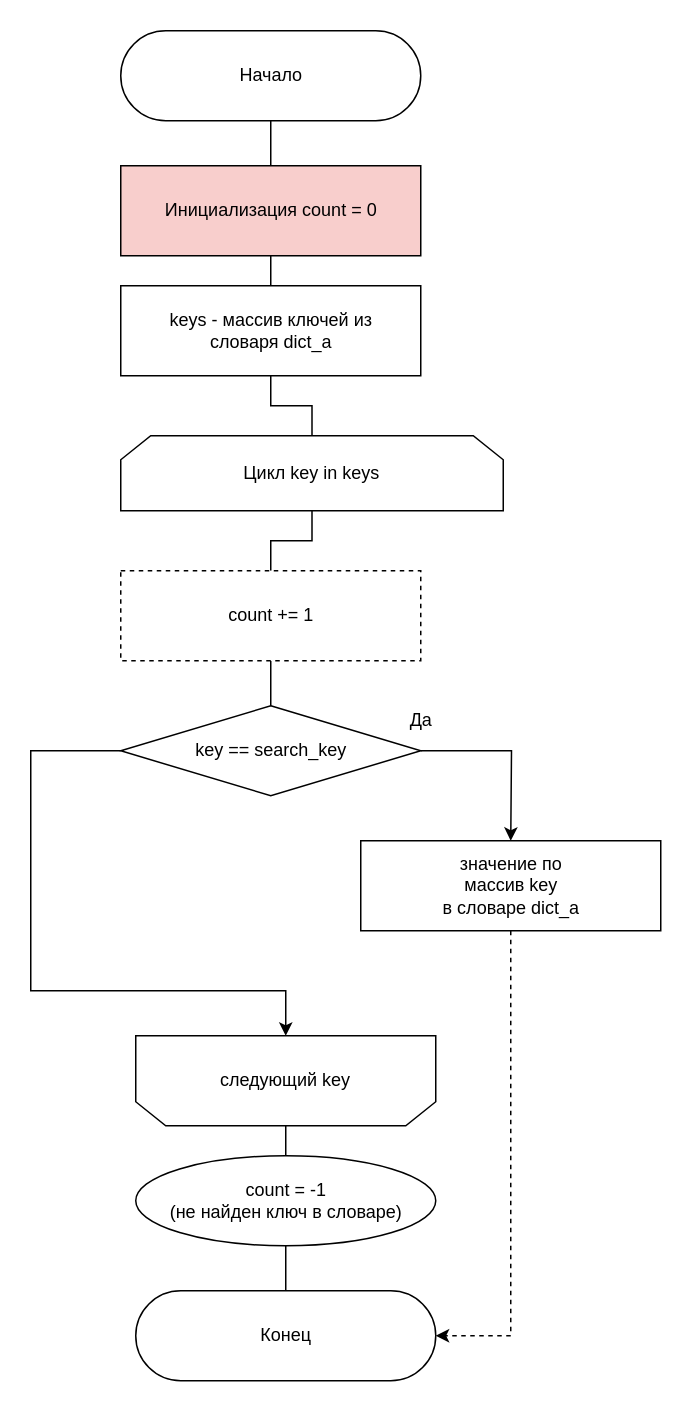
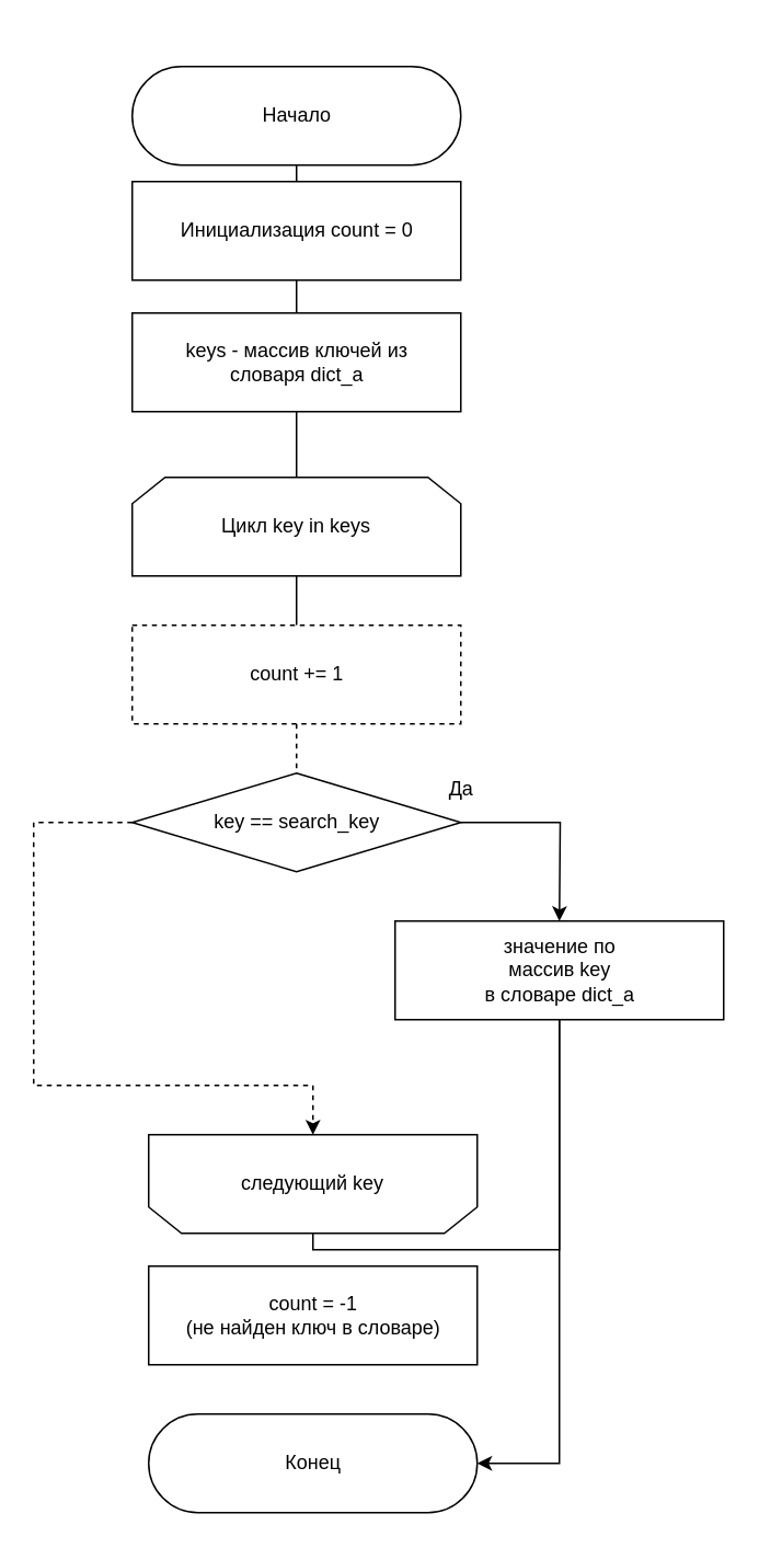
- <mxCell id="3" value="Начало" style="html=1;dashed=0;whitespace=wrap;shape=mxgraph.dfd.start" parent="1" vertex="1"><mxGeometry x="80" y="20" width="200" height="60" as="geometry" /></mxCell>
+ <mxCell id="3" value="Начало" style="html=1;dashed=0;whitespace=wrap;shape=mxgraph.dfd.start" parent="1" vertex="1"><mxGeometry x="80" y="40" width="200" height="60" as="geometry" /></mxCell>
- <mxCell id="5" value="Инициализация&amp;nbsp;count = 0" style="html=1;dashed=0;whitespace=wrap;fillColor=#f8cecc;" parent="1" vertex="1"><mxGeometry x="80" y="110" width="200" height="60" as="geometry" /></mxCell>
+ <mxCell id="5" value="Инициализация&amp;nbsp;count = 0" style="html=1;dashed=0;whitespace=wrap;" parent="1" vertex="1"><mxGeometry x="80" y="110" width="200" height="60" as="geometry" /></mxCell>
- <mxCell id="7" value="Цикл key in keys" style="shape=loopLimit;whiteSpace=wrap;html=1;direction=east" parent="1" vertex="1"><mxGeometry x="80" y="290" width="255" height="50" as="geometry" /></mxCell>
+ <mxCell id="7" value="Цикл key in keys" style="shape=loopLimit;whiteSpace=wrap;html=1;direction=east" parent="1" vertex="1"><mxGeometry x="80" y="290" width="200" height="60" as="geometry" /></mxCell>
- <mxCell id="21" style="edgeStyle=orthogonalEdgeStyle;rounded=0;html=1;exitX=0.5;exitY=1;exitDx=0;exitDy=0;entryX=0.5;entryY=0;entryDx=0;entryDy=0;endArrow=none;endFill=0;" parent="1" source="22" target="9" edge="1"><mxGeometry relative="1" as="geometry" /></mxCell>
+ <mxCell id="21" style="edgeStyle=orthogonalEdgeStyle;rounded=0;html=1;exitX=0.5;exitY=1;exitDx=0;exitDy=0;entryX=0.5;entryY=0;entryDx=0;entryDy=0;endArrow=none;endFill=0;dashed=1;" parent="1" source="22" target="9" edge="1"><mxGeometry relative="1" as="geometry" /></mxCell>
- <mxCell id="13" style="edgeStyle=orthogonalEdgeStyle;rounded=0;html=1;exitX=0;exitY=0.5;exitDx=0;exitDy=0;endArrow=classic;endFill=1;entryX=0.5;entryY=1;entryDx=0;entryDy=0;" parent="1" source="9" target="15" edge="1"><mxGeometry relative="1" as="geometry"><mxPoint x="180" y="740" as="targetPoint" /><Array as="points"><mxPoint x="20" y="500" /><mxPoint x="20" y="660" /><mxPoint x="190" y="660" /></Array><mxPoint x="20" y="620" as="sourcePoint" /></mxGeometry></mxCell>
+ <mxCell id="13" style="edgeStyle=orthogonalEdgeStyle;rounded=0;html=1;exitX=0;exitY=0.5;exitDx=0;exitDy=0;endArrow=classic;endFill=1;entryX=0.5;entryY=1;entryDx=0;entryDy=0;dashed=1;" parent="1" source="9" target="15" edge="1"><mxGeometry relative="1" as="geometry"><mxPoint x="180" y="740" as="targetPoint" /><Array as="points"><mxPoint x="20" y="500" /><mxPoint x="20" y="660" /><mxPoint x="190" y="660" /></Array><mxPoint x="20" y="620" as="sourcePoint" /></mxGeometry></mxCell>
- <mxCell id="14" style="edgeStyle=orthogonalEdgeStyle;rounded=0;html=1;exitX=0.5;exitY=0;exitDx=0;exitDy=0;entryX=0.5;entryY=0;entryDx=0;entryDy=0;endArrow=none;endFill=0;" parent="1" source="15" target="18" edge="1"><mxGeometry relative="1" as="geometry"><mxPoint x="190" y="780" as="targetPoint" /></mxGeometry></mxCell>
+ <mxCell id="14" style="edgeStyle=orthogonalEdgeStyle;rounded=0;html=1;exitX=0.5;exitY=0;exitDx=0;exitDy=0;endArrow=none;endFill=0;" parent="1" source="15" target="12" edge="1"><mxGeometry relative="1" as="geometry"><mxPoint x="190" y="780" as="targetPoint" /></mxGeometry></mxCell>
- <mxCell id="18" value="count = -1&lt;br&gt;(не найден ключ в словаре)" style="ellipse;html=1;dashed=0;whitespace=wrap;" parent="1" vertex="1"><mxGeometry x="90" y="770" width="200" height="60" as="geometry" /></mxCell>
+ <mxCell id="18" value="count = -1&lt;br&gt;(не найден ключ в словаре)" style="html=1;dashed=0;whitespace=wrap;" parent="1" vertex="1"><mxGeometry x="90" y="770" width="200" height="60" as="geometry" /></mxCell>
- <mxCell id="17" style="edgeStyle=orthogonalEdgeStyle;rounded=0;html=1;exitX=0.5;exitY=1;exitDx=0;exitDy=0;entryX=0.5;entryY=0.5;entryDx=0;entryDy=-30;entryPerimeter=0;endArrow=none;endFill=0;" parent="1" source="18" target="16" edge="1"><mxGeometry relative="1" as="geometry" /></mxCell>
- <mxCell id="11" style="edgeStyle=orthogonalEdgeStyle;rounded=0;html=1;exitX=0.5;exitY=1;exitDx=0;exitDy=0;entryX=1;entryY=0.5;entryDx=0;entryDy=0;endArrow=classic;endFill=1;entryPerimeter=0;dashed=1;" parent="1" source="12" target="16" edge="1"><mxGeometry relative="1" as="geometry"><mxPoint x="340" y="650" as="targetPoint" /></mxGeometry></mxCell>
+ <mxCell id="11" style="edgeStyle=orthogonalEdgeStyle;rounded=0;html=1;exitX=0.5;exitY=1;exitDx=0;exitDy=0;entryX=1;entryY=0.5;entryDx=0;entryDy=0;endArrow=classic;endFill=1;entryPerimeter=0;" parent="1" source="12" target="16" edge="1"><mxGeometry relative="1" as="geometry"><mxPoint x="340" y="650" as="targetPoint" /></mxGeometry></mxCell>
